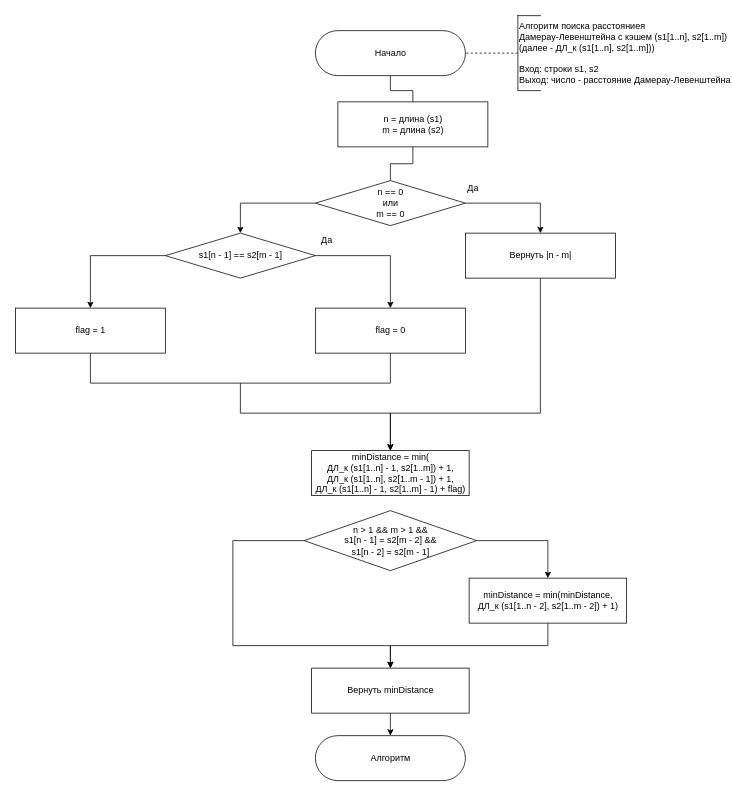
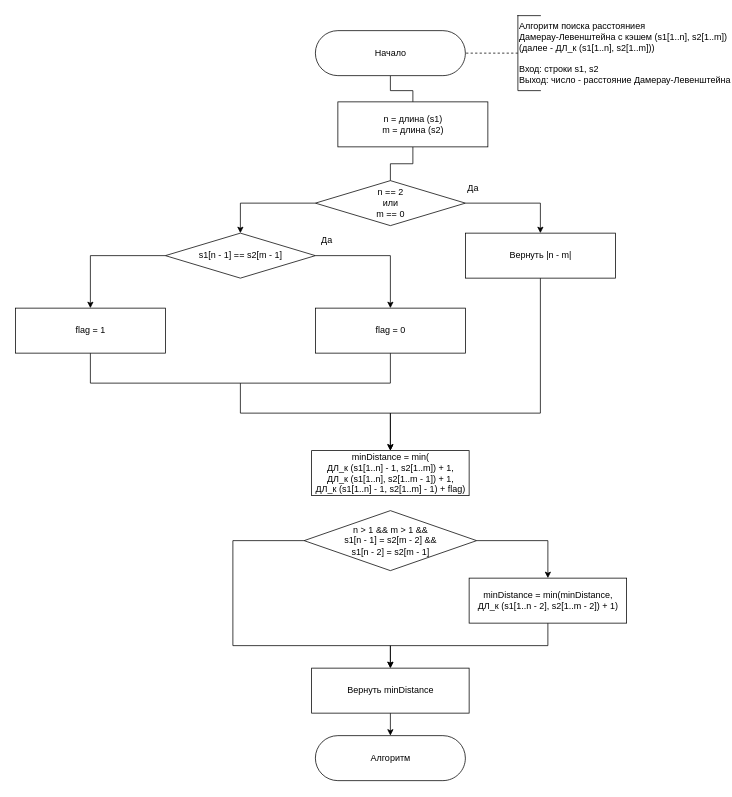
- <mxCell id="10" value="n == 0&lt;br&gt;или&lt;br&gt;m == 0" style="shape=rhombus;html=1;dashed=0;whitespace=wrap;perimeter=rhombusPerimeter;" parent="1" vertex="1"><mxGeometry x="420" y="240" width="200" height="60" as="geometry" /></mxCell>
+ <mxCell id="10" value="n == 2&lt;br&gt;или&lt;br&gt;m == 0" style="shape=rhombus;html=1;dashed=0;whitespace=wrap;perimeter=rhombusPerimeter;" parent="1" vertex="1"><mxGeometry x="420" y="240" width="200" height="60" as="geometry" /></mxCell>
